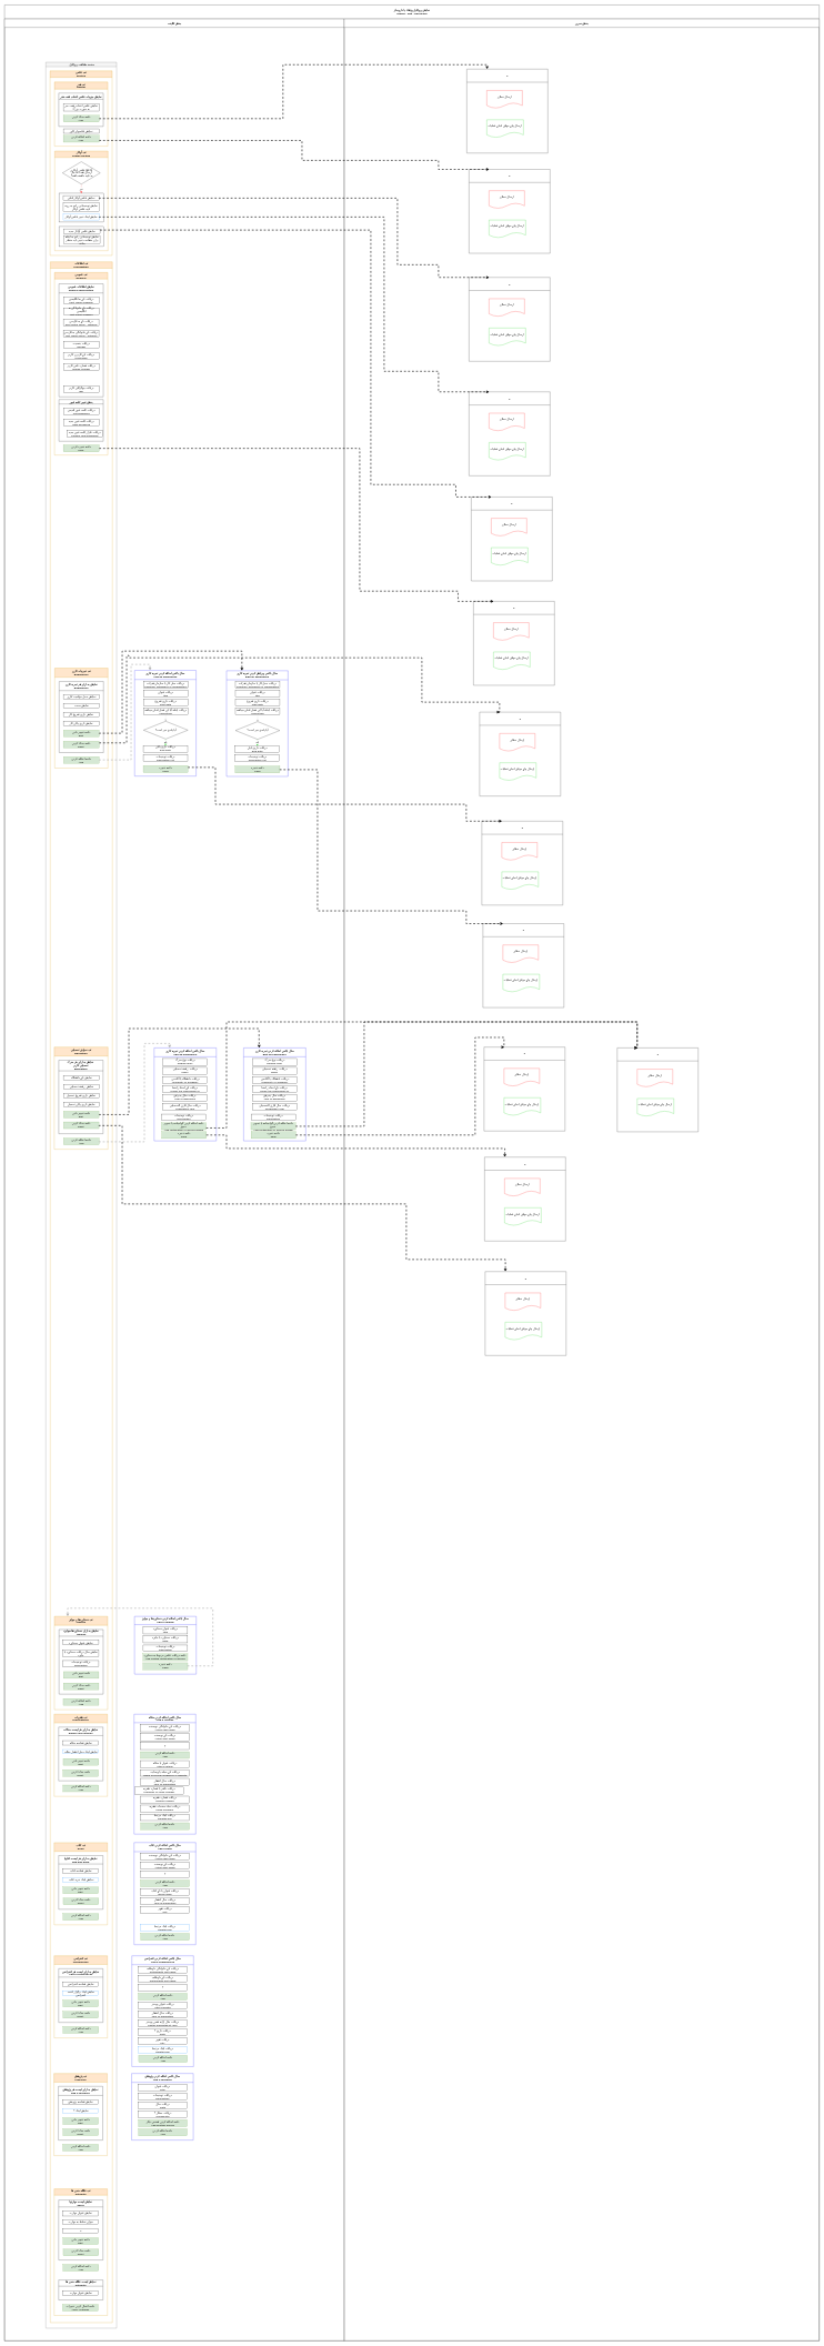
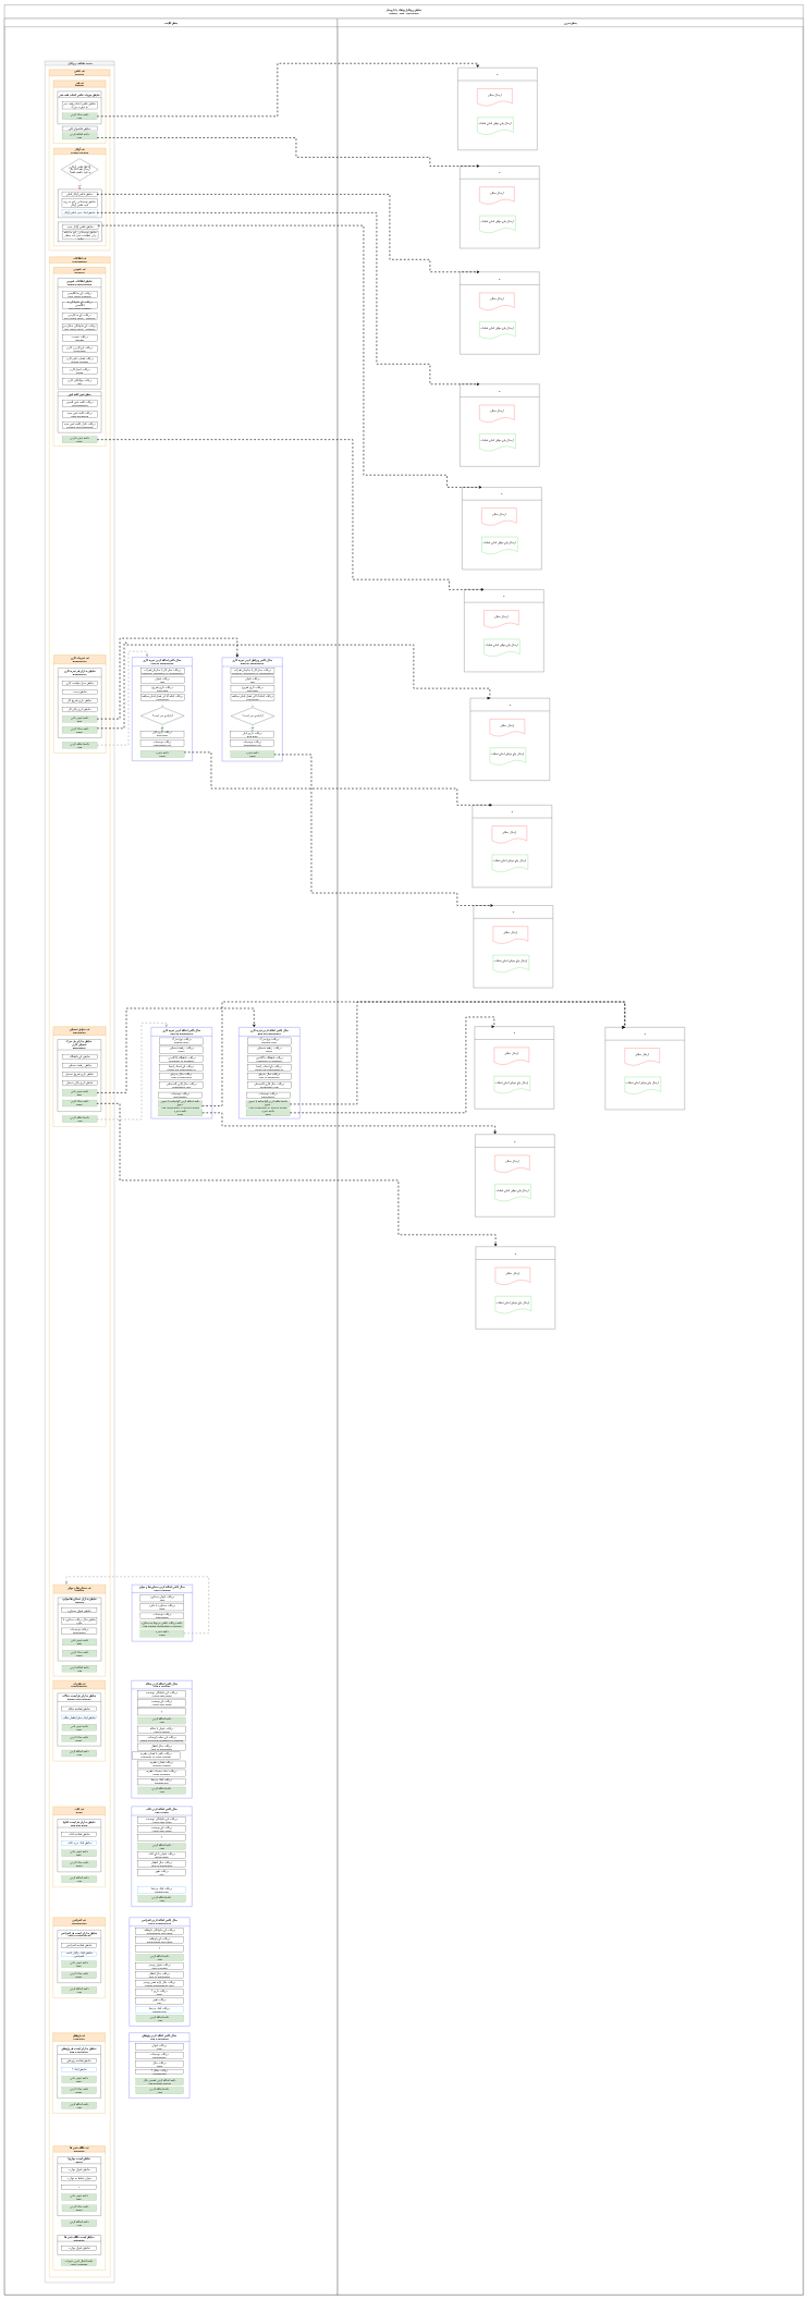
+ <mxCell id="30" value="&lt;p&gt;&lt;/p&gt;&lt;p&gt;&lt;/p&gt;&lt;p&gt;&lt;/p&gt;&lt;p&gt;&lt;/p&gt;&lt;p&gt;&lt;/p&gt;&lt;p&gt;&lt;/p&gt;&lt;p&gt;دریافت ایمیل کاربر&lt;br&gt;Email&lt;br&gt;&lt;/p&gt;" style="rounded=0;whiteSpace=wrap;html=1;" parent="25" vertex="1"><mxGeometry x="21" y="412" width="160" height="30" as="geometry" /></mxCell>
- <mxCell id="38" value="&lt;p&gt;&lt;/p&gt;&lt;p&gt;&lt;/p&gt;&lt;p&gt;&lt;/p&gt;&lt;p&gt;&lt;/p&gt;&lt;p&gt;&lt;/p&gt;&lt;p&gt;دریافت تکرار کلمه عبور&amp;nbsp;جدید&lt;br&gt;Confirm new password&lt;/p&gt;" style="rounded=0;whiteSpace=wrap;html=1;" parent="35" vertex="1"><mxGeometry x="36" y="140" width="160" height="30" as="geometry" /></mxCell>
+ <mxCell id="38" value="&lt;p&gt;&lt;/p&gt;&lt;p&gt;&lt;/p&gt;&lt;p&gt;&lt;/p&gt;&lt;p&gt;&lt;/p&gt;&lt;p&gt;&lt;/p&gt;&lt;p&gt;دریافت تکرار کلمه عبور&amp;nbsp;جدید&lt;br&gt;Confirm new password&lt;/p&gt;" style="rounded=0;whiteSpace=wrap;html=1;" parent="35" vertex="1"><mxGeometry x="21" y="140" width="160" height="30" as="geometry" /></mxCell>
- <mxCell id="172" value="&lt;p&gt;&lt;/p&gt;&lt;p&gt;&lt;/p&gt;&lt;p&gt;&lt;/p&gt;&lt;p&gt;&lt;/p&gt;&lt;p&gt;&lt;/p&gt;&lt;p&gt;دریافت همکار ؟&lt;br&gt;Cooperator&lt;br&gt;&lt;/p&gt;" style="rounded=0;whiteSpace=wrap;html=1;" parent="167" vertex="1"><mxGeometry x="30" y="168" width="220" height="31" as="geometry" /></mxCell>
+ <mxCell id="172" value="&lt;p&gt;&lt;/p&gt;&lt;p&gt;&lt;/p&gt;&lt;p&gt;&lt;/p&gt;&lt;p&gt;&lt;/p&gt;&lt;p&gt;&lt;/p&gt;&lt;p&gt;دریافت همکار ؟&lt;br&gt;Cooperator&lt;br&gt;&lt;/p&gt;" style="rounded=0;whiteSpace=wrap;html=1;" parent="167" vertex="1"><mxGeometry x="30" y="168" width="220" height="20" as="geometry" /></mxCell>
